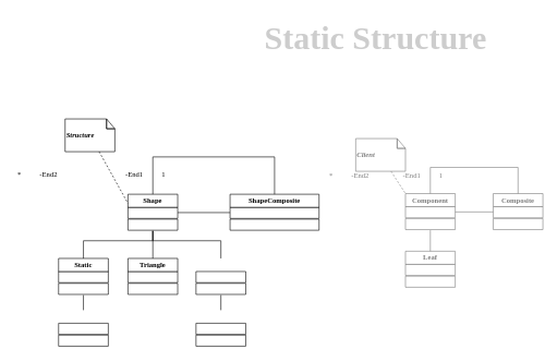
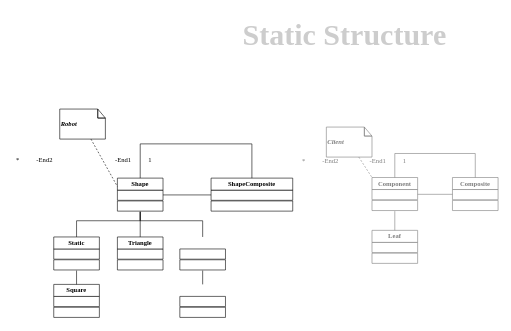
- <mxCell id="112" value="&lt;font style=&quot;font-size:11px;font-family:Calibri;color:#000000;direction:ltr;letter-spacing:0px;line-height:120%;opacity:1&quot;&gt;&lt;i&gt;&lt;b&gt;Structure&lt;br/&gt;&lt;/b&gt;&lt;/i&gt;&lt;/font&gt;" style="verticalAlign=middle;align=left;vsdxID=124;fillColor=#FFFFFF;gradientColor=none;shape=stencil(UzV2Ls5ILEhVNTIoLinKz04tz0wpyVA1dlE1MsrMy0gtyiwBslSNXVWNndPyi1LTi/JL81Ig/IJEkEoQKze/DGRCBUSfoYEBSI+RQSWEbwzhukHU5mTmIam1MNYzskRRTZJifEbjdwaqk1FVwnQSZSxJikkLCqoFnAF5CtG8BmQgojwtMycHkmKQ5dGTCFAIkryMXQE=);strokeColor=#000000;labelBackgroundColor=none;rounded=0;html=1;whiteSpace=wrap;" parent="110" vertex="1"><mxGeometry width="76" height="50" as="geometry" /></mxCell>
+ <mxCell id="112" value="&lt;font style=&quot;font-size:11px;font-family:Calibri;color:#000000;direction:ltr;letter-spacing:0px;line-height:120%;opacity:1&quot;&gt;&lt;i&gt;&lt;b&gt;Robot&lt;br/&gt;&lt;/b&gt;&lt;/i&gt;&lt;/font&gt;" style="verticalAlign=middle;align=left;vsdxID=124;fillColor=#FFFFFF;gradientColor=none;shape=stencil(UzV2Ls5ILEhVNTIoLinKz04tz0wpyVA1dlE1MsrMy0gtyiwBslSNXVWNndPyi1LTi/JL81Ig/IJEkEoQKze/DGRCBUSfoYEBSI+RQSWEbwzhukHU5mTmIam1MNYzskRRTZJifEbjdwaqk1FVwnQSZSxJikkLCqoFnAF5CtG8BmQgojwtMycHkmKQ5dGTCFAIkryMXQE=);strokeColor=#000000;labelBackgroundColor=none;rounded=0;html=1;whiteSpace=wrap;" parent="110" vertex="1"><mxGeometry width="76" height="50" as="geometry" /></mxCell>
+ <mxCell id="47" value="&lt;font style=&quot;font-size:11px;font-family:Calibri;color:#000000;direction:ltr;letter-spacing:0px;line-height:120%;opacity:1&quot;&gt;&lt;b&gt;Square&lt;/b&gt;&lt;/font&gt;" style="verticalAlign=middle;align=center;vsdxID=51;fillColor=#FFFFFF;gradientColor=none;shape=stencil(nZBNDoQgDIVP0z3SIyhzDxNRGhkwyPhzeyGNUVzMwt177dfm5QHWs2knDVLMMfhRr9RFA9iAlOSMDhSTAlSAde+DHoL/uY791GYyq69f8oeN70S+kGJnVwn2H0YtuRt6Ll/BBVpG+IuWX1+Cj6RJXHX0ZC23ed8/60sjrh7VAQ==);strokeColor=#000000;spacingTop=-2;spacingBottom=-2;spacingLeft=-2;spacingRight=-2;labelBackgroundColor=none;rounded=0;html=1;whiteSpace=wrap;" parent="40" vertex="1"><mxGeometry width="76" height="20" as="geometry" /></mxCell>
